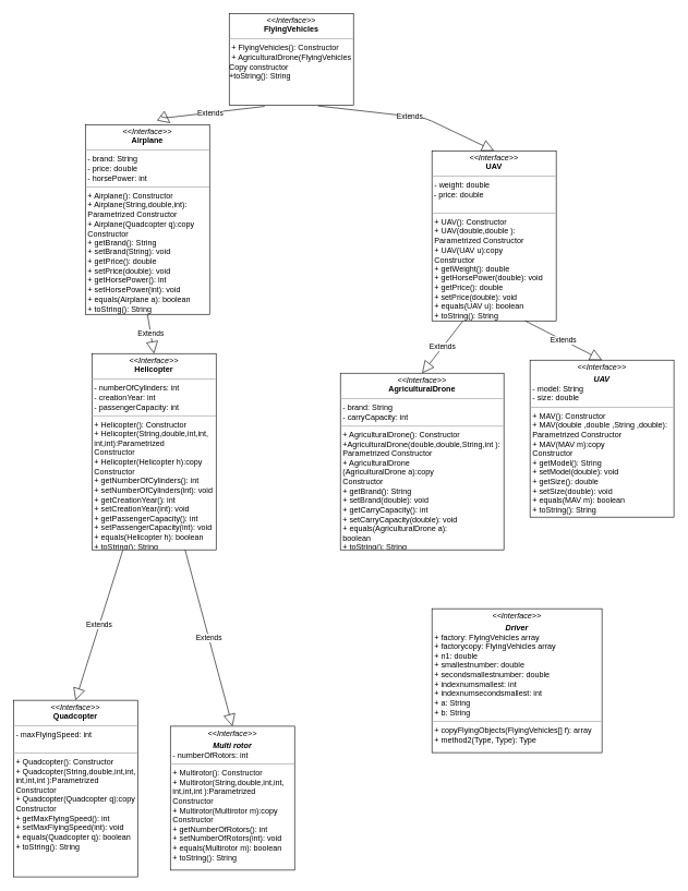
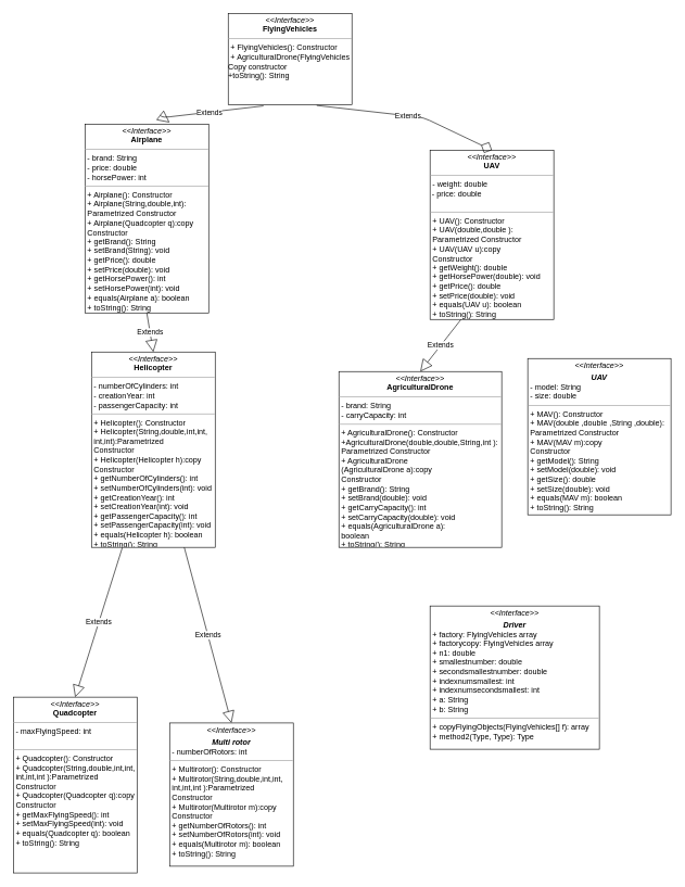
- <mxCell id="11" value="Extends" style="endArrow=block;endSize=16;endFill=0;html=1;exitX=0.715;exitY=1.01;exitDx=0;exitDy=0;exitPerimeter=0;entryX=0.5;entryY=0;entryDx=0;entryDy=0;" parent="1" source="2" target="3" edge="1"><mxGeometry width="160" relative="1" as="geometry"><mxPoint x="460" y="200" as="sourcePoint" /><mxPoint x="620" y="200" as="targetPoint" /><Array as="points"><mxPoint x="650" y="180" /></Array></mxGeometry></mxCell>
+ <mxCell id="11" value="Extends" style="endArrow=diamond;endSize=16;endFill=0;html=1;exitX=0.715;exitY=1.01;exitDx=0;exitDy=0;exitPerimeter=0;entryX=0.5;entryY=0;entryDx=0;entryDy=0;" parent="1" source="2" target="3" edge="1"><mxGeometry width="160" relative="1" as="geometry"><mxPoint x="460" y="200" as="sourcePoint" /><mxPoint x="620" y="200" as="targetPoint" /><Array as="points"><mxPoint x="650" y="180" /></Array></mxGeometry></mxCell>
- <mxCell id="17" value="Extends" style="endArrow=block;endSize=16;endFill=0;html=1;exitX=0.75;exitY=1;exitDx=0;exitDy=0;entryX=0.5;entryY=0;entryDx=0;entryDy=0;" parent="1" source="3" target="7" edge="1"><mxGeometry width="160" relative="1" as="geometry"><mxPoint x="780" y="670" as="sourcePoint" /><mxPoint x="940" y="670" as="targetPoint" /></mxGeometry></mxCell>
